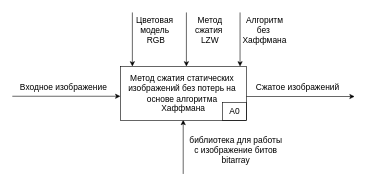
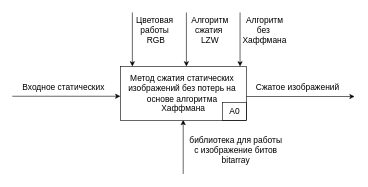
- <mxCell id="11" value="Цветовая&amp;nbsp;&lt;div&gt;&lt;font&gt;&lt;font style=&quot;color: rgb(0, 0, 0);&quot;&gt;модель&amp;nbsp;&lt;/font&gt;&lt;/font&gt;&lt;/div&gt;&lt;div&gt;&lt;font&gt;&lt;span style=&quot;background-color: transparent;&quot;&gt;&lt;font style=&quot;color: rgb(0, 0, 0);&quot;&gt;RGB&lt;/font&gt;&lt;/span&gt;&lt;/font&gt;&lt;/div&gt;" style="text;html=1;align=center;verticalAlign=middle;resizable=0;points=[];autosize=1;strokeColor=none;fillColor=none;fontSize=14;" parent="1" vertex="1"><mxGeometry x="214" y="20" width="90" height="60" as="geometry" /></mxCell>
+ <mxCell id="11" value="Цветовая&amp;nbsp;&lt;div&gt;&lt;font&gt;&lt;font style=&quot;color: rgb(0, 0, 0);&quot;&gt;работы&amp;nbsp;&lt;/font&gt;&lt;/font&gt;&lt;/div&gt;&lt;div&gt;&lt;font&gt;&lt;span style=&quot;background-color: transparent;&quot;&gt;&lt;font style=&quot;color: rgb(0, 0, 0);&quot;&gt;RGB&lt;/font&gt;&lt;/span&gt;&lt;/font&gt;&lt;/div&gt;" style="text;html=1;align=center;verticalAlign=middle;resizable=0;points=[];autosize=1;strokeColor=none;fillColor=none;fontSize=14;" parent="1" vertex="1"><mxGeometry x="214" y="20" width="90" height="60" as="geometry" /></mxCell>
- <mxCell id="6" value="Метод &lt;br&gt;сжатия&amp;nbsp;&lt;div&gt;&lt;font style=&quot;color: rgb(0, 0, 0);&quot;&gt;LZW&lt;/font&gt;&lt;/div&gt;" style="text;html=1;align=center;verticalAlign=middle;resizable=0;points=[];autosize=1;strokeColor=none;fillColor=none;fontSize=14;" parent="1" vertex="1"><mxGeometry x="304" y="20" width="90" height="60" as="geometry" /></mxCell>
+ <mxCell id="6" value="Алгоритм &lt;br&gt;сжатия&amp;nbsp;&lt;div&gt;&lt;font style=&quot;color: rgb(0, 0, 0);&quot;&gt;LZW&lt;/font&gt;&lt;/div&gt;" style="text;html=1;align=center;verticalAlign=middle;resizable=0;points=[];autosize=1;strokeColor=none;fillColor=none;fontSize=14;" parent="1" vertex="1"><mxGeometry x="304" y="20" width="90" height="60" as="geometry" /></mxCell>
- <mxCell id="5" value="Входное изображение" style="text;html=1;align=center;verticalAlign=middle;resizable=0;points=[];autosize=1;strokeColor=none;fillColor=none;fontSize=14;" parent="1" vertex="1"><mxGeometry x="20" y="130" width="170" height="30" as="geometry" /></mxCell>
+ <mxCell id="5" value="Входное статических" style="text;html=1;align=center;verticalAlign=middle;resizable=0;points=[];autosize=1;strokeColor=none;fillColor=none;fontSize=14;" parent="1" vertex="1"><mxGeometry x="20" y="130" width="170" height="30" as="geometry" /></mxCell>
